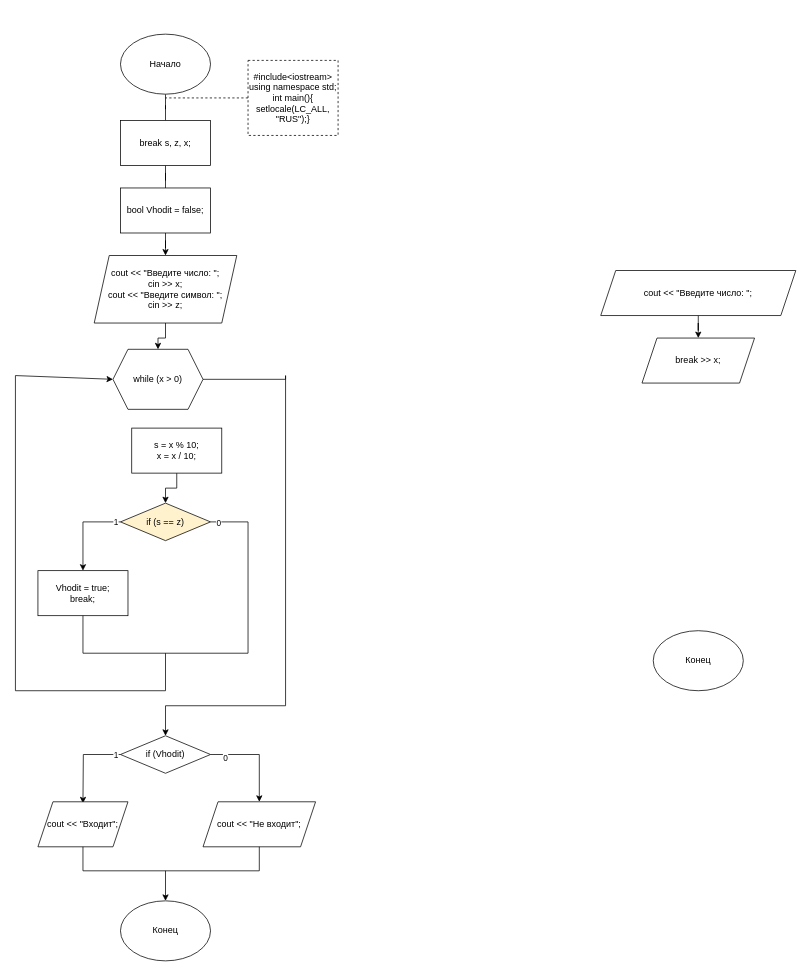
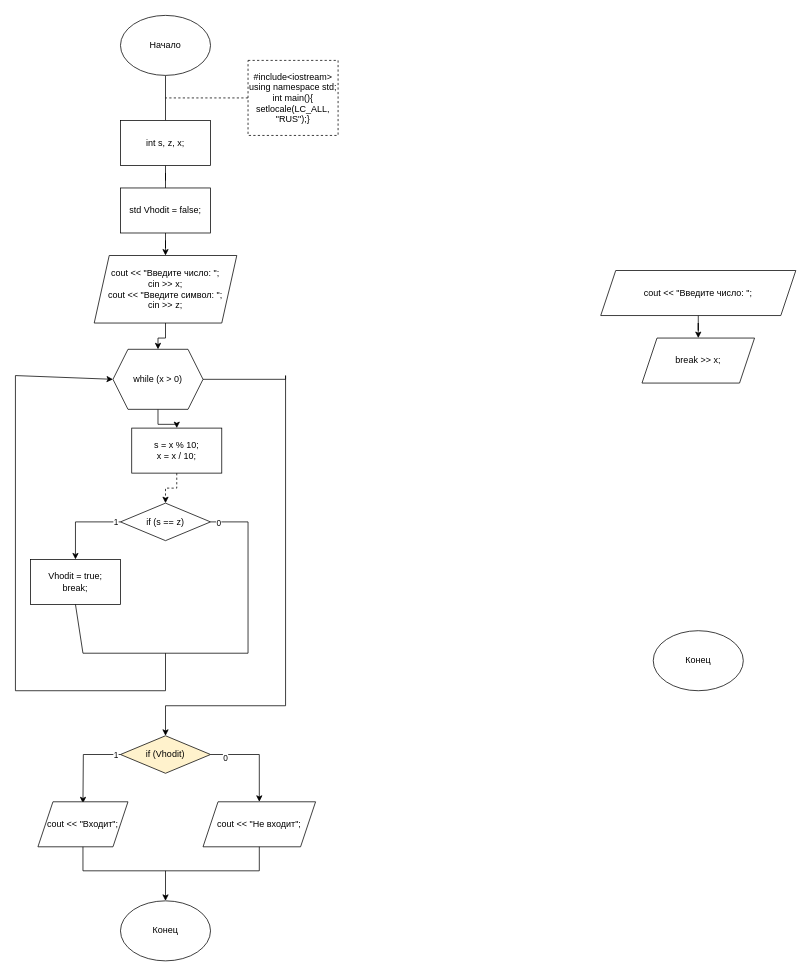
- <mxCell id="3" value="Начало" style="ellipse;whiteSpace=wrap;html=1;" vertex="1" parent="1"><mxGeometry x="160" y="45" width="120" height="80" as="geometry" /></mxCell>
+ <mxCell id="3" value="Начало" style="ellipse;whiteSpace=wrap;html=1;" vertex="1" parent="1"><mxGeometry x="160" y="20" width="120" height="80" as="geometry" /></mxCell>
- <mxCell id="5" value="&lt;span&gt;&#09;&lt;/span&gt;break s, z, x;" style="rounded=0;whiteSpace=wrap;html=1;align=center;" vertex="1" parent="1"><mxGeometry x="160" y="160" width="120" height="60" as="geometry" /></mxCell>
+ <mxCell id="5" value="&lt;span&gt;&#09;&lt;/span&gt;int s, z, x;" style="rounded=0;whiteSpace=wrap;html=1;align=center;" vertex="1" parent="1"><mxGeometry x="160" y="160" width="120" height="60" as="geometry" /></mxCell>
- <mxCell id="18" value="bool Vhodit = false;" style="whiteSpace=wrap;html=1;rounded=0;" vertex="1" parent="1"><mxGeometry x="160" y="250" width="120" height="60" as="geometry" /></mxCell>
+ <mxCell id="18" value="std Vhodit = false;" style="whiteSpace=wrap;html=1;rounded=0;" vertex="1" parent="1"><mxGeometry x="160" y="250" width="120" height="60" as="geometry" /></mxCell>
+ <mxCell id="11" value="" style="edgeStyle=orthogonalEdgeStyle;rounded=0;orthogonalLoop=1;jettySize=auto;html=1;" edge="1" parent="1" source="13" target="15"><mxGeometry relative="1" as="geometry" /></mxCell>
- <mxCell id="14" value="" style="edgeStyle=orthogonalEdgeStyle;rounded=0;orthogonalLoop=1;jettySize=auto;html=1;" edge="1" parent="1" source="15" target="23"><mxGeometry relative="1" as="geometry" /></mxCell>
+ <mxCell id="14" value="" style="edgeStyle=orthogonalEdgeStyle;rounded=0;orthogonalLoop=1;jettySize=auto;html=1;dashed=1;" edge="1" parent="1" source="15" target="23"><mxGeometry relative="1" as="geometry" /></mxCell>
- <mxCell id="23" value="&lt;span&gt;&#09;&lt;/span&gt;if (s == z)" style="rhombus;whiteSpace=wrap;html=1;align=center;fillColor=#fff2cc;" vertex="1" parent="1"><mxGeometry x="160" y="670" width="120" height="50" as="geometry" /></mxCell>
+ <mxCell id="23" value="&lt;span&gt;&#09;&lt;/span&gt;if (s == z)" style="rhombus;whiteSpace=wrap;html=1;align=center;" vertex="1" parent="1"><mxGeometry x="160" y="670" width="120" height="50" as="geometry" /></mxCell>
- <mxCell id="24" value="&lt;div&gt;&lt;span&gt;&#09;&#09;&#09;&lt;/span&gt;Vhodit = true;&lt;/div&gt;&lt;div&gt;&lt;span&gt;&#09;&#09;&#09;&lt;/span&gt;break;&lt;/div&gt;" style="rounded=0;whiteSpace=wrap;html=1;align=center;" vertex="1" parent="1"><mxGeometry x="50" y="760" width="120" height="60" as="geometry" /></mxCell>
+ <mxCell id="24" value="&lt;div&gt;&lt;span&gt;&#09;&#09;&#09;&lt;/span&gt;Vhodit = true;&lt;/div&gt;&lt;div&gt;&lt;span&gt;&#09;&#09;&#09;&lt;/span&gt;break;&lt;/div&gt;" style="rounded=0;whiteSpace=wrap;html=1;align=center;" vertex="1" parent="1"><mxGeometry x="40" y="745" width="120" height="60" as="geometry" /></mxCell>
- <mxCell id="32" value="&lt;span&gt;&#09;&lt;/span&gt;if (Vhodit)" style="rhombus;whiteSpace=wrap;html=1;align=center;" vertex="1" parent="1"><mxGeometry x="160" y="980" width="120" height="50" as="geometry" /></mxCell>
+ <mxCell id="32" value="&lt;span&gt;&#09;&lt;/span&gt;if (Vhodit)" style="rhombus;whiteSpace=wrap;html=1;align=center;fillColor=#fff2cc;" vertex="1" parent="1"><mxGeometry x="160" y="980" width="120" height="50" as="geometry" /></mxCell>
